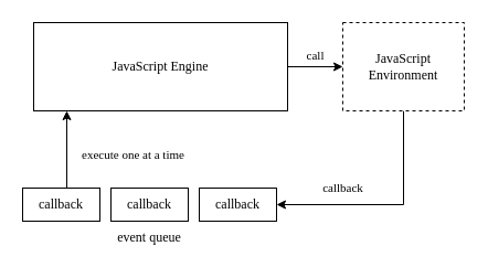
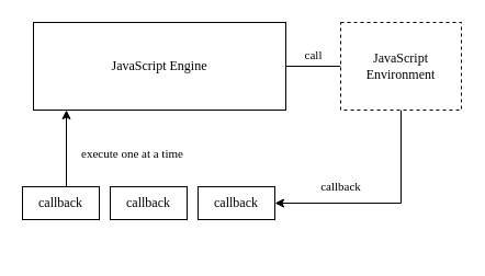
- <mxCell id="2" value="&amp;nbsp;call&amp;nbsp;" style="edgeStyle=orthogonalEdgeStyle;rounded=0;orthogonalLoop=1;jettySize=auto;html=1;fontFamily=Lustria;fontSource=https%3A%2F%2Ffonts.googleapis.com%2Fcss%3Ffamily%3DLustria;labelBackgroundColor=none;" edge="1" parent="1" source="3" target="5"><mxGeometry y="10" relative="1" as="geometry"><mxPoint as="offset" /></mxGeometry></mxCell>
+ <mxCell id="2" value="&amp;nbsp;call&amp;nbsp;" style="edgeStyle=orthogonalEdgeStyle;rounded=0;orthogonalLoop=1;jettySize=auto;html=1;fontFamily=Lustria;fontSource=https%3A%2F%2Ffonts.googleapis.com%2Fcss%3Ffamily%3DLustria;labelBackgroundColor=none;endArrow=none;" edge="1" parent="1" source="3" target="5"><mxGeometry y="10" relative="1" as="geometry"><mxPoint as="offset" /></mxGeometry></mxCell>
- <mxCell id="10" value="event queue" style="text;html=1;strokeColor=none;fillColor=none;align=center;verticalAlign=middle;whiteSpace=wrap;rounded=0;fontFamily=Lustria;fontSource=https%3A%2F%2Ffonts.googleapis.com%2Fcss%3Ffamily%3DLustria;" vertex="1" parent="1"><mxGeometry x="20" y="200" width="230" height="30" as="geometry" /></mxCell>
